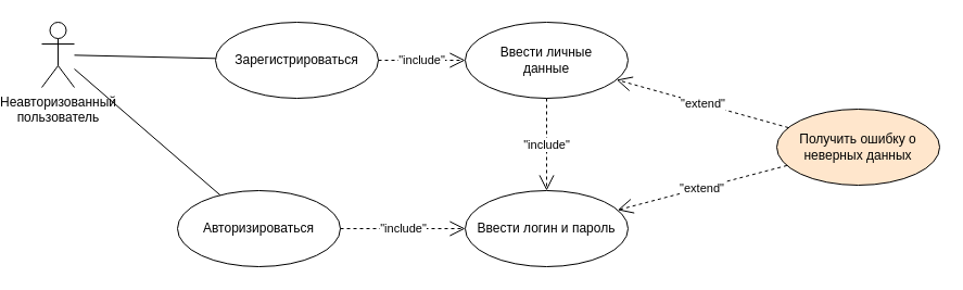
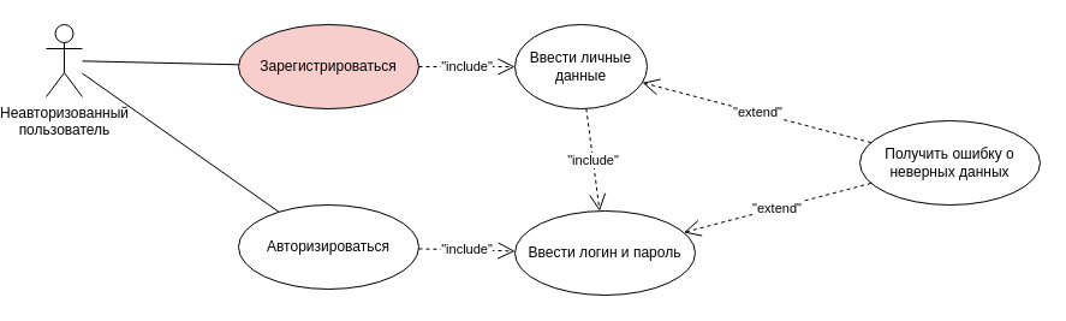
- <mxCell id="3" value="Зарегистрироваться" style="ellipse;whiteSpace=wrap;html=1;" parent="1" vertex="1"><mxGeometry x="180" y="20" width="150" height="70" as="geometry" /></mxCell>
+ <mxCell id="3" value="Зарегистрироваться" style="ellipse;whiteSpace=wrap;html=1;fillColor=#f8cecc;" parent="1" vertex="1"><mxGeometry x="180" y="20" width="150" height="70" as="geometry" /></mxCell>
- <mxCell id="5" value="Ввести личные&lt;br&gt;данные" style="ellipse;whiteSpace=wrap;html=1;" parent="1" vertex="1"><mxGeometry x="410" y="20" width="150" height="70" as="geometry" /></mxCell>
+ <mxCell id="5" value="Ввести личные&lt;br&gt;данные" style="ellipse;whiteSpace=wrap;html=1;" parent="1" vertex="1"><mxGeometry x="410" y="20" width="110" height="70" as="geometry" /></mxCell>
- <mxCell id="10" value="Получить ошибку о неверных данных" style="ellipse;whiteSpace=wrap;html=1;fillColor=#ffe6cc;" parent="1" vertex="1"><mxGeometry x="697" y="100" width="150" height="70" as="geometry" /></mxCell>
+ <mxCell id="10" value="Получить ошибку о неверных данных" style="ellipse;whiteSpace=wrap;html=1;" parent="1" vertex="1"><mxGeometry x="697" y="100" width="150" height="70" as="geometry" /></mxCell>
- <mxCell id="4" value="Авторизироваться" style="ellipse;whiteSpace=wrap;html=1;" parent="1" vertex="1"><mxGeometry x="145" y="175" width="150" height="70" as="geometry" /></mxCell>
+ <mxCell id="4" value="Авторизироваться" style="ellipse;whiteSpace=wrap;html=1;" parent="1" vertex="1"><mxGeometry x="180" y="170" width="150" height="70" as="geometry" /></mxCell>
